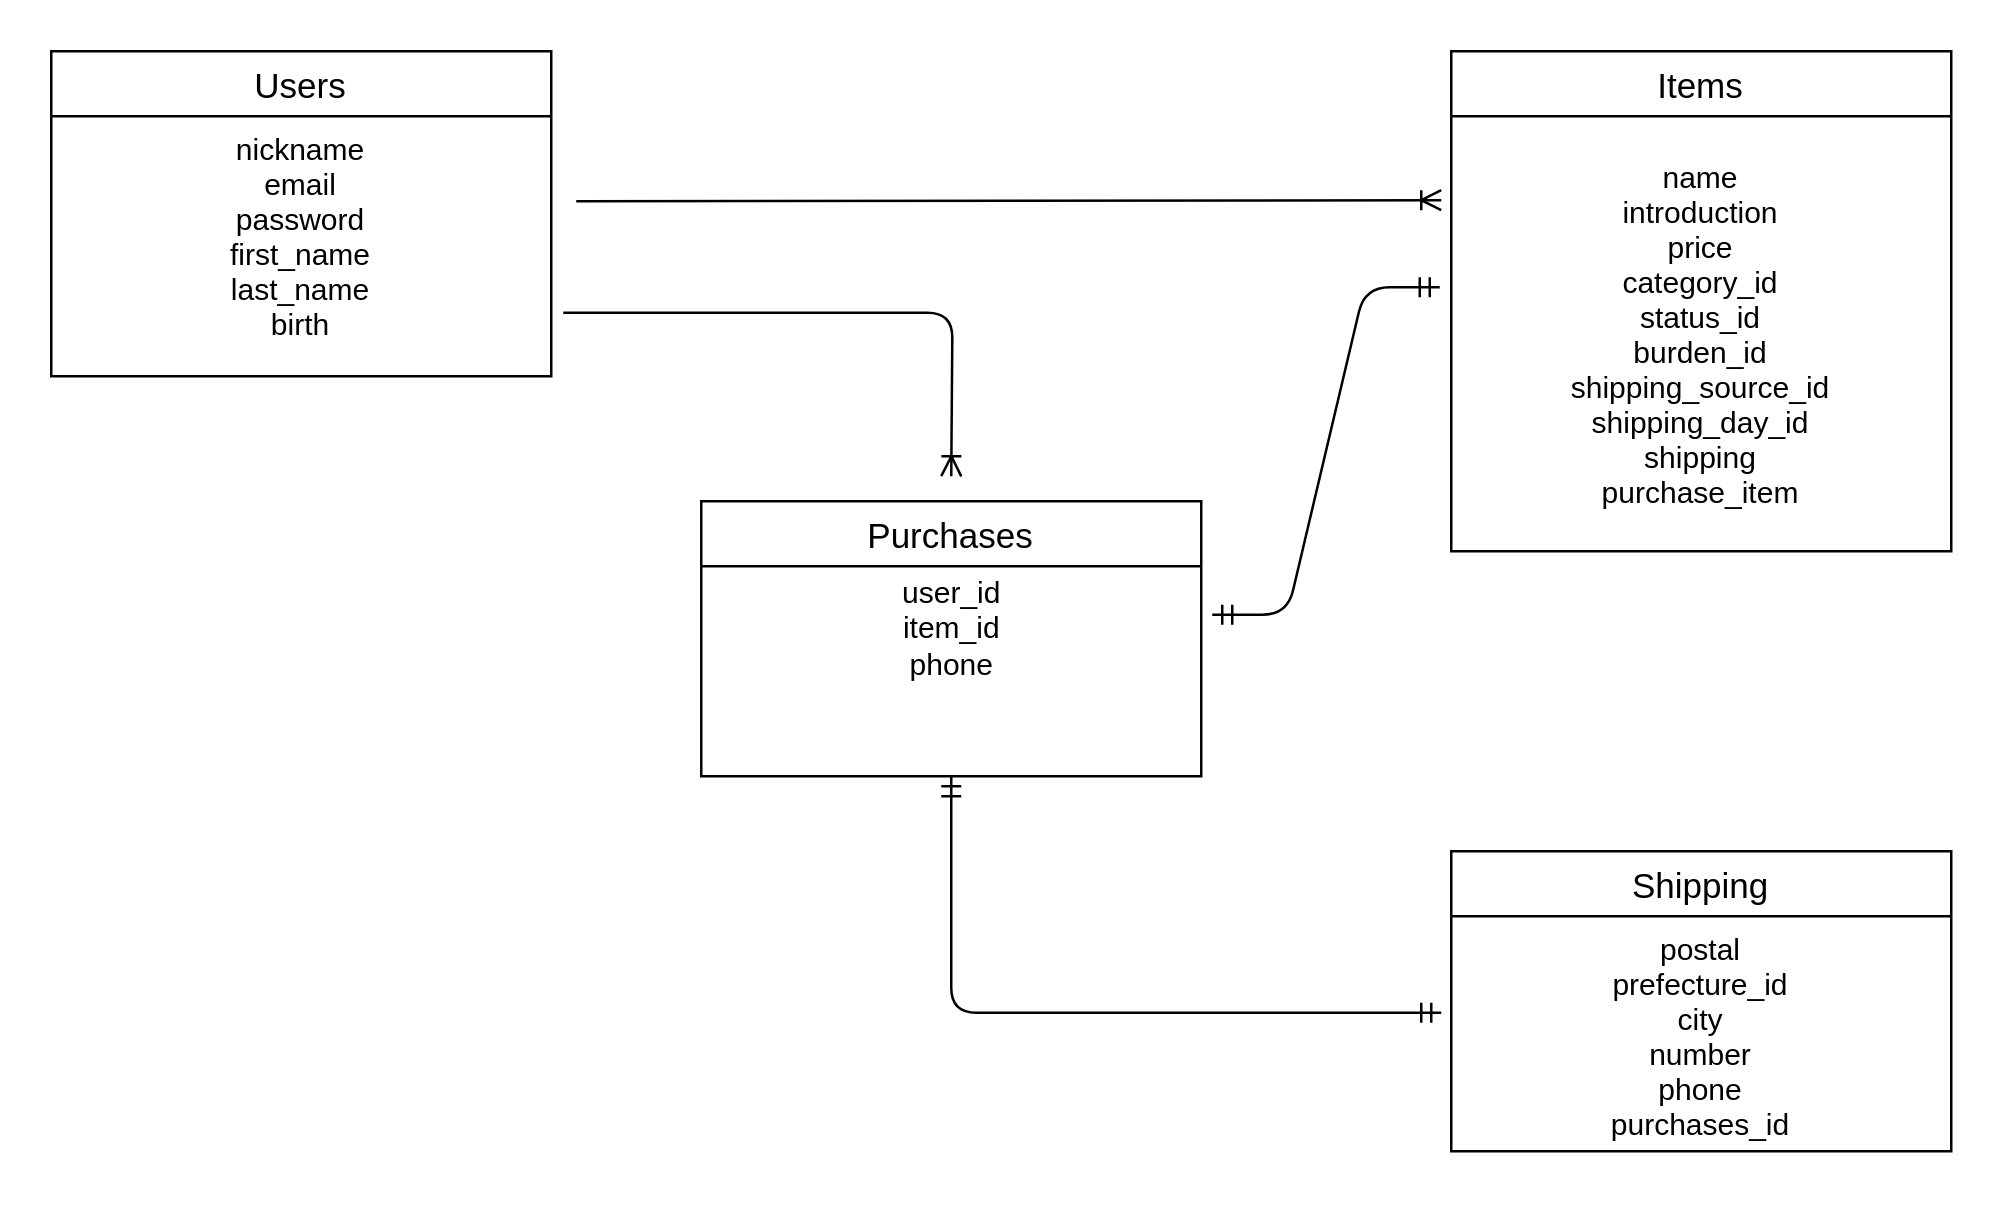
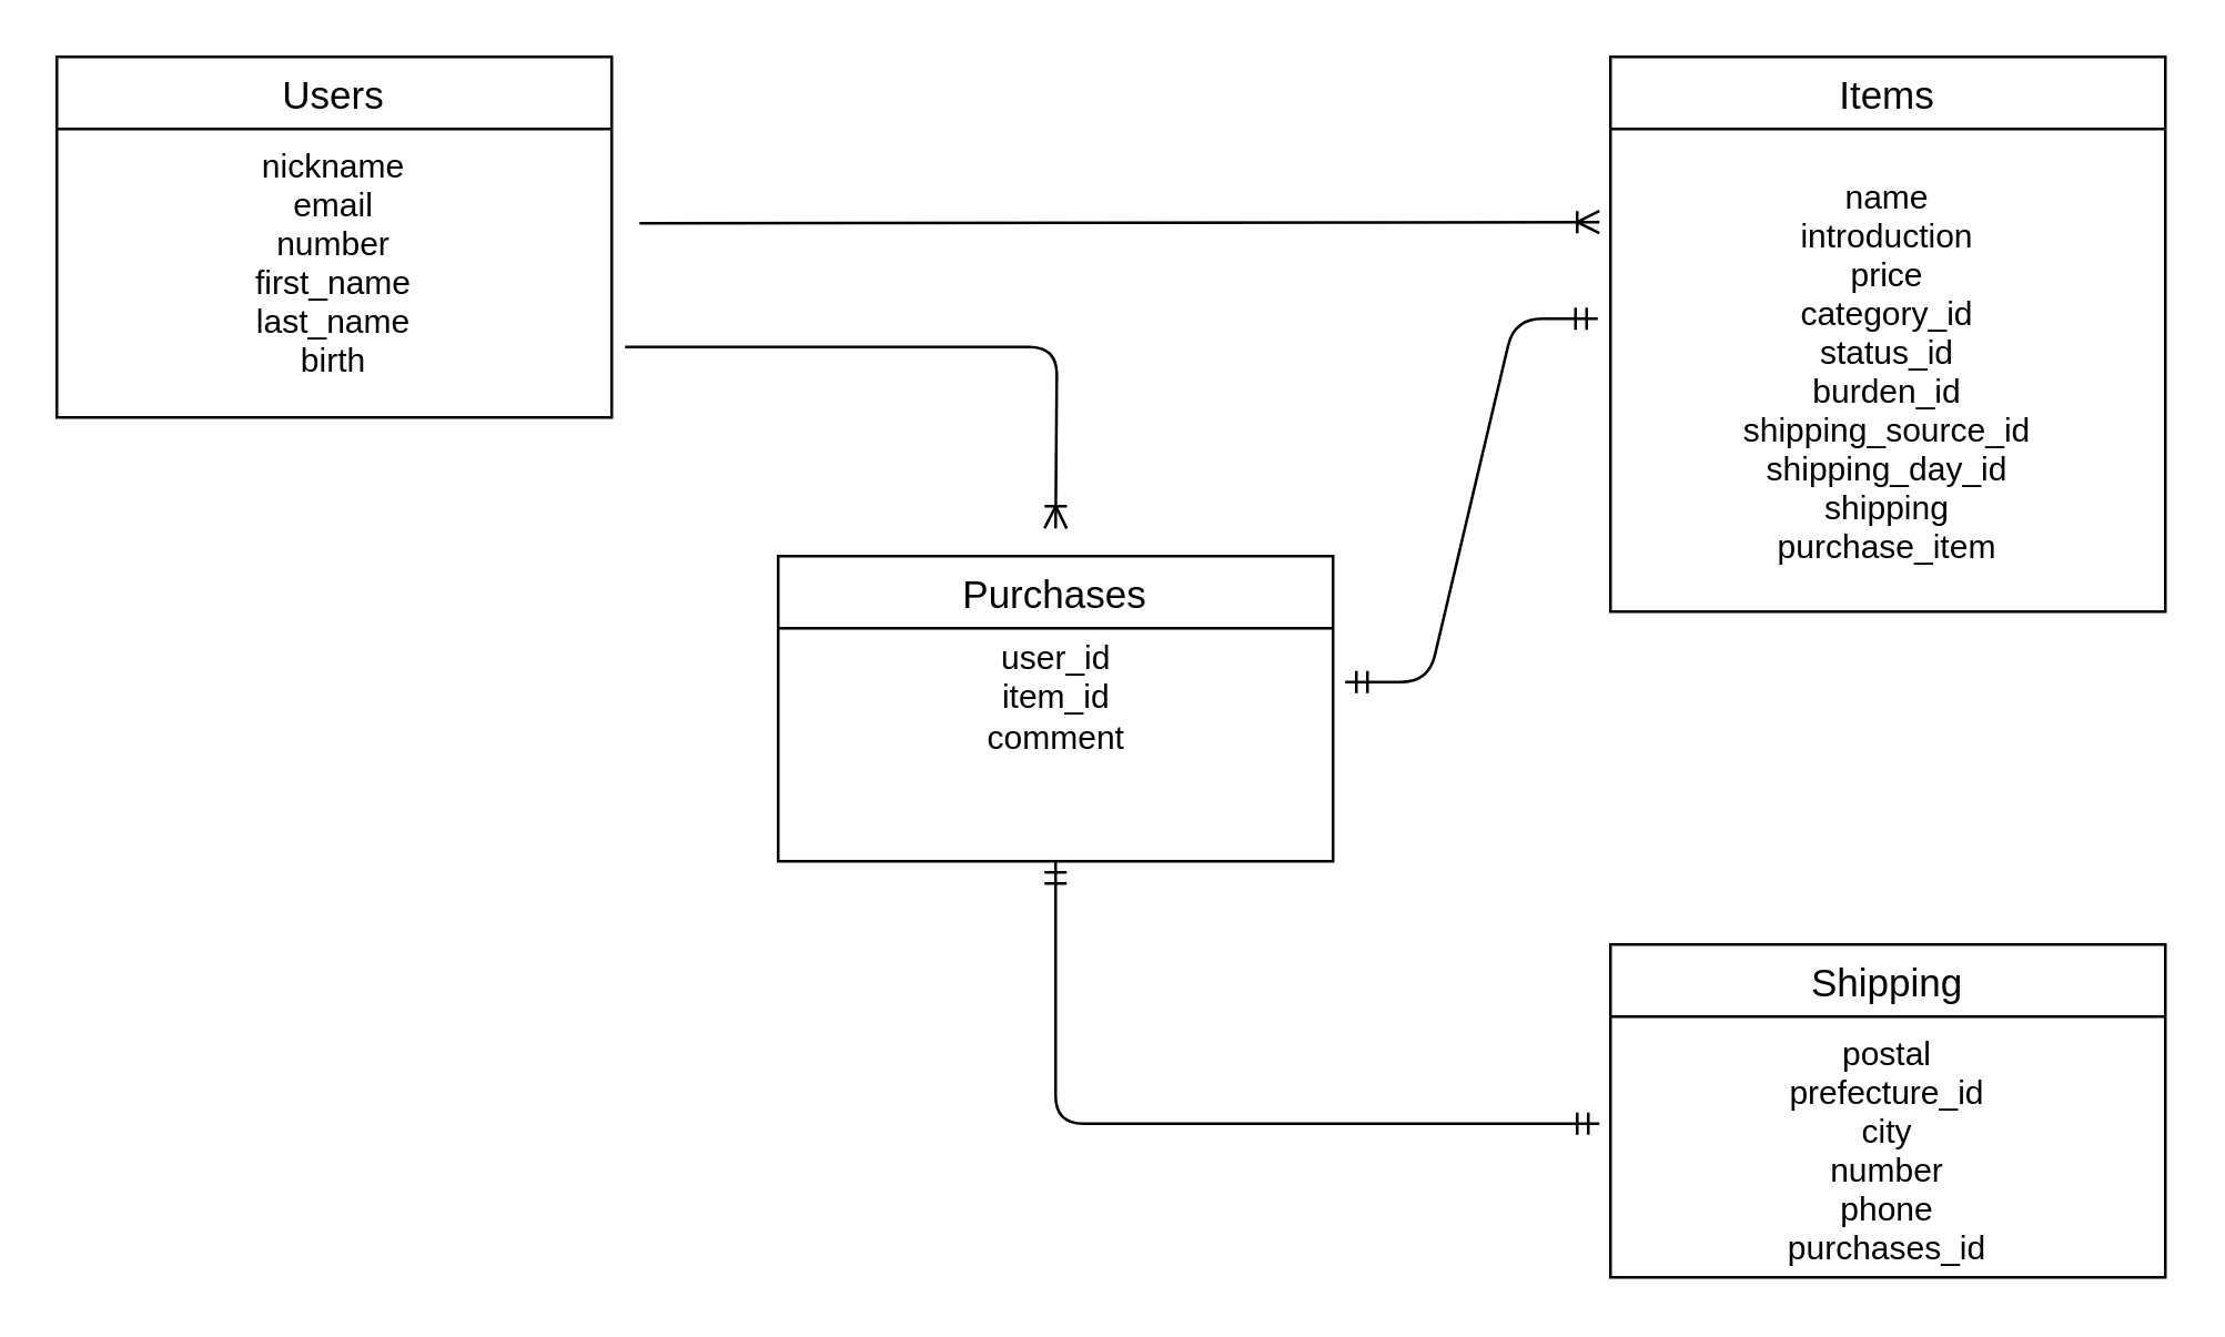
- <mxCell id="3" value="nickname&#10;email&#10;password&#10;first_name&#10;last_name&#10;birth" style="text;strokeColor=none;fillColor=none;spacingLeft=4;spacingRight=4;overflow=hidden;rotatable=0;points=[[0,0.5],[1,0.5]];portConstraint=eastwest;fontSize=12;align=center;" vertex="1" parent="2"><mxGeometry y="26" width="200" height="104" as="geometry" /></mxCell>
+ <mxCell id="3" value="nickname&#10;email&#10;number&#10;first_name&#10;last_name&#10;birth" style="text;strokeColor=none;fillColor=none;spacingLeft=4;spacingRight=4;overflow=hidden;rotatable=0;points=[[0,0.5],[1,0.5]];portConstraint=eastwest;fontSize=12;align=center;" vertex="1" parent="2"><mxGeometry y="26" width="200" height="104" as="geometry" /></mxCell>
- <mxCell id="11" value="user_id&lt;br&gt;item_id&lt;br&gt;phone" style="text;html=1;align=center;verticalAlign=middle;resizable=0;points=[];autosize=1;" vertex="1" parent="1"><mxGeometry x="280" y="226" width="200" height="50" as="geometry" /></mxCell>
+ <mxCell id="11" value="user_id&lt;br&gt;item_id&lt;br&gt;comment" style="text;html=1;align=center;verticalAlign=middle;resizable=0;points=[];autosize=1;" vertex="1" parent="1"><mxGeometry x="280" y="226" width="200" height="50" as="geometry" /></mxCell>
